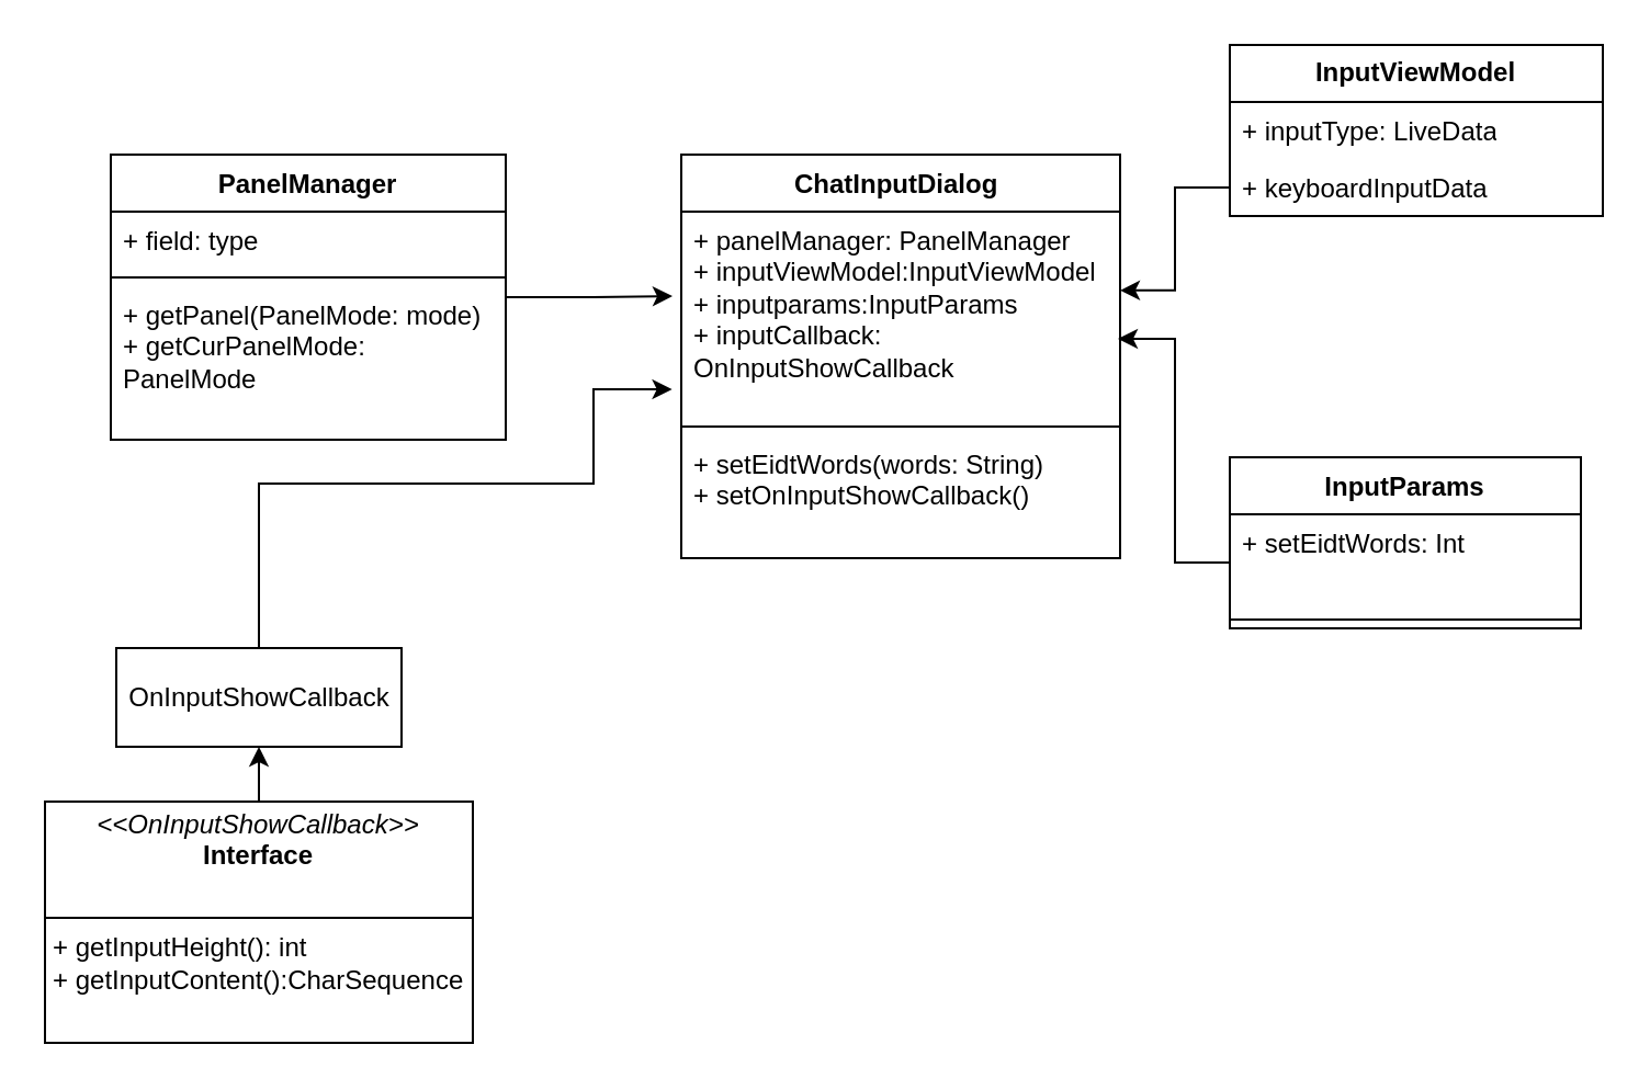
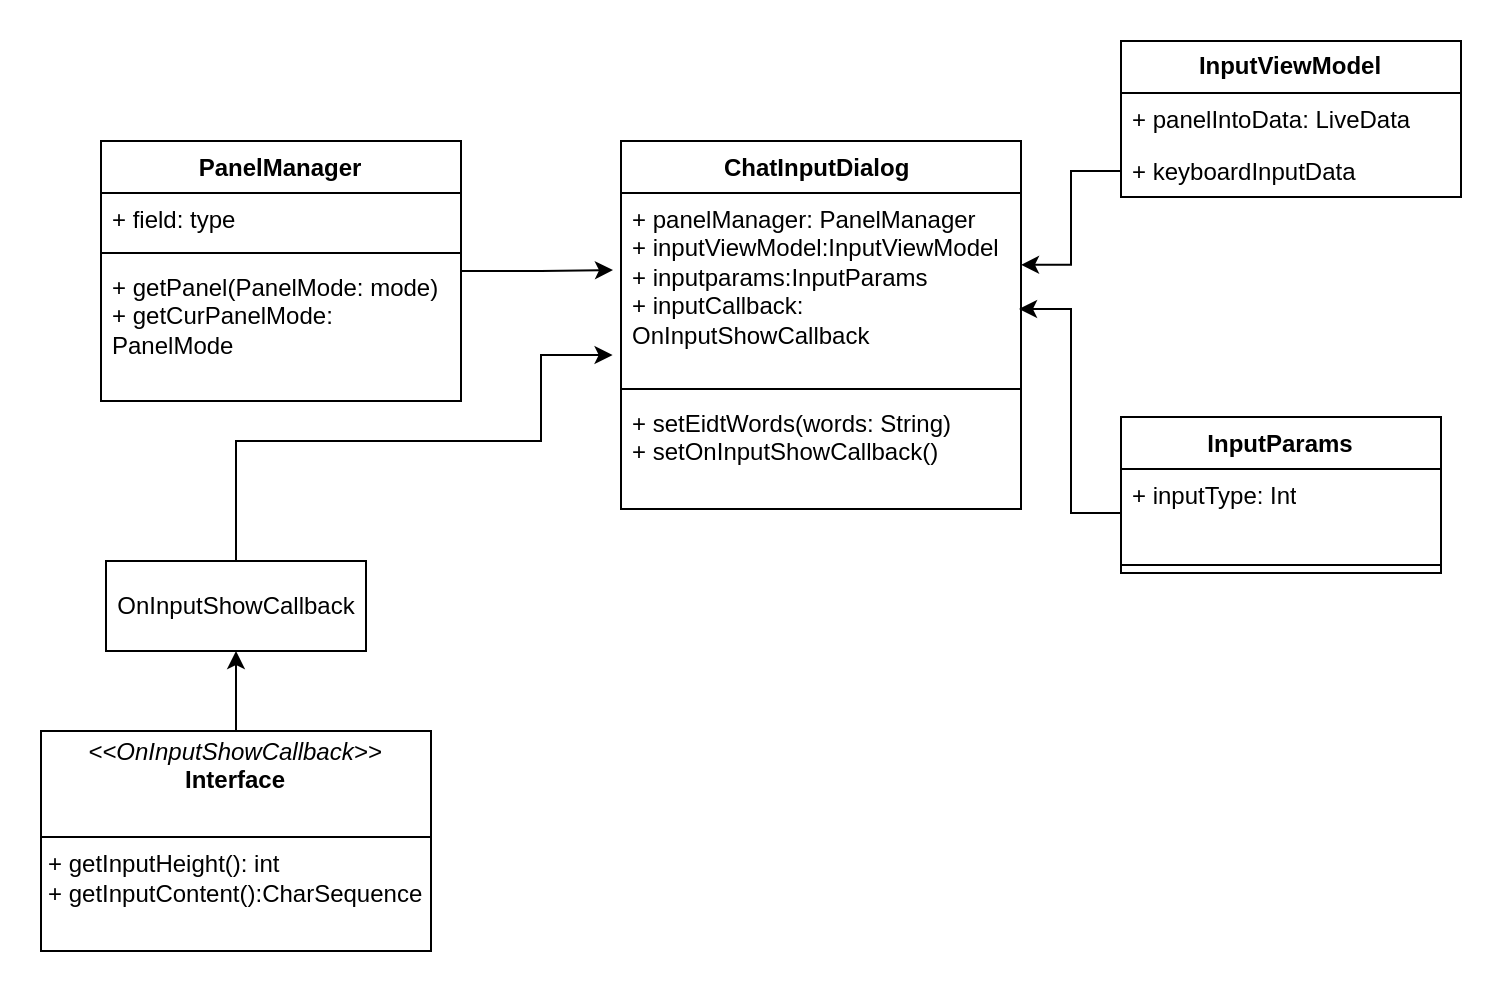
- <mxCell id="12" value="+ inputType: LiveData" style="text;strokeColor=none;fillColor=none;align=left;verticalAlign=top;spacingLeft=4;spacingRight=4;overflow=hidden;rotatable=0;points=[[0,0.5],[1,0.5]];portConstraint=eastwest;whiteSpace=wrap;html=1;" vertex="1" parent="11"><mxGeometry y="26" width="170" height="26" as="geometry" /></mxCell>
+ <mxCell id="12" value="+ panelIntoData: LiveData" style="text;strokeColor=none;fillColor=none;align=left;verticalAlign=top;spacingLeft=4;spacingRight=4;overflow=hidden;rotatable=0;points=[[0,0.5],[1,0.5]];portConstraint=eastwest;whiteSpace=wrap;html=1;" vertex="1" parent="11"><mxGeometry y="26" width="170" height="26" as="geometry" /></mxCell>
- <mxCell id="16" value="+ setEidtWords: Int" style="text;strokeColor=none;fillColor=none;align=left;verticalAlign=top;spacingLeft=4;spacingRight=4;overflow=hidden;rotatable=0;points=[[0,0.5],[1,0.5]];portConstraint=eastwest;whiteSpace=wrap;html=1;" vertex="1" parent="15"><mxGeometry y="26" width="160" height="44" as="geometry" /></mxCell>
+ <mxCell id="16" value="+ inputType: Int" style="text;strokeColor=none;fillColor=none;align=left;verticalAlign=top;spacingLeft=4;spacingRight=4;overflow=hidden;rotatable=0;points=[[0,0.5],[1,0.5]];portConstraint=eastwest;whiteSpace=wrap;html=1;" vertex="1" parent="15"><mxGeometry y="26" width="160" height="44" as="geometry" /></mxCell>
- <mxCell id="21" value="OnInputShowCallback" style="html=1;whiteSpace=wrap;" vertex="1" parent="1"><mxGeometry x="52.5" y="295" width="130" height="45" as="geometry" /></mxCell>
+ <mxCell id="21" value="OnInputShowCallback" style="html=1;whiteSpace=wrap;" vertex="1" parent="1"><mxGeometry x="52.5" y="280" width="130" height="45" as="geometry" /></mxCell>
